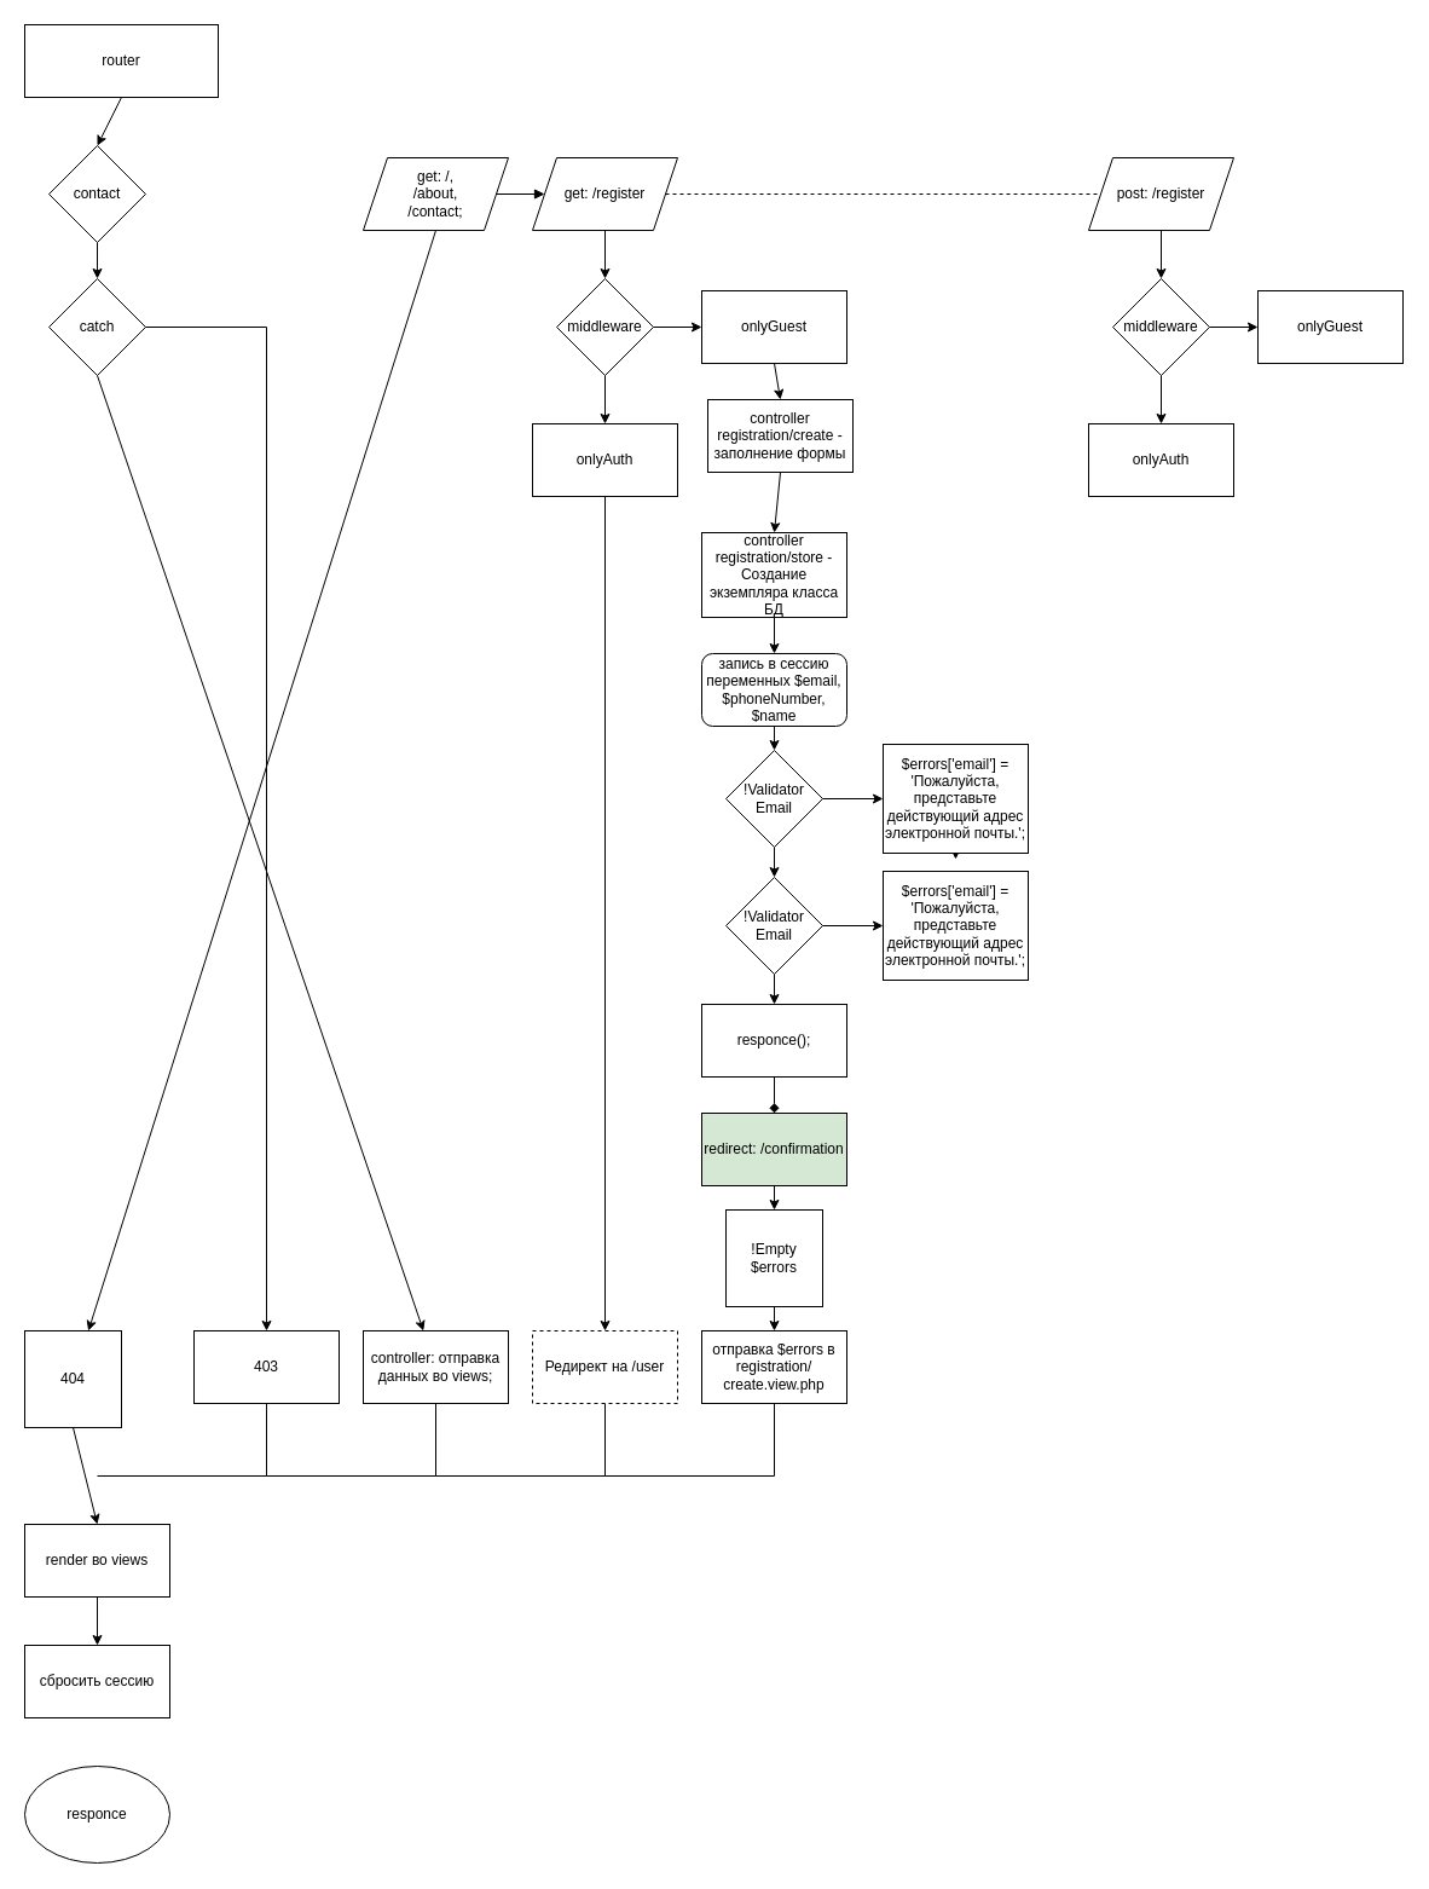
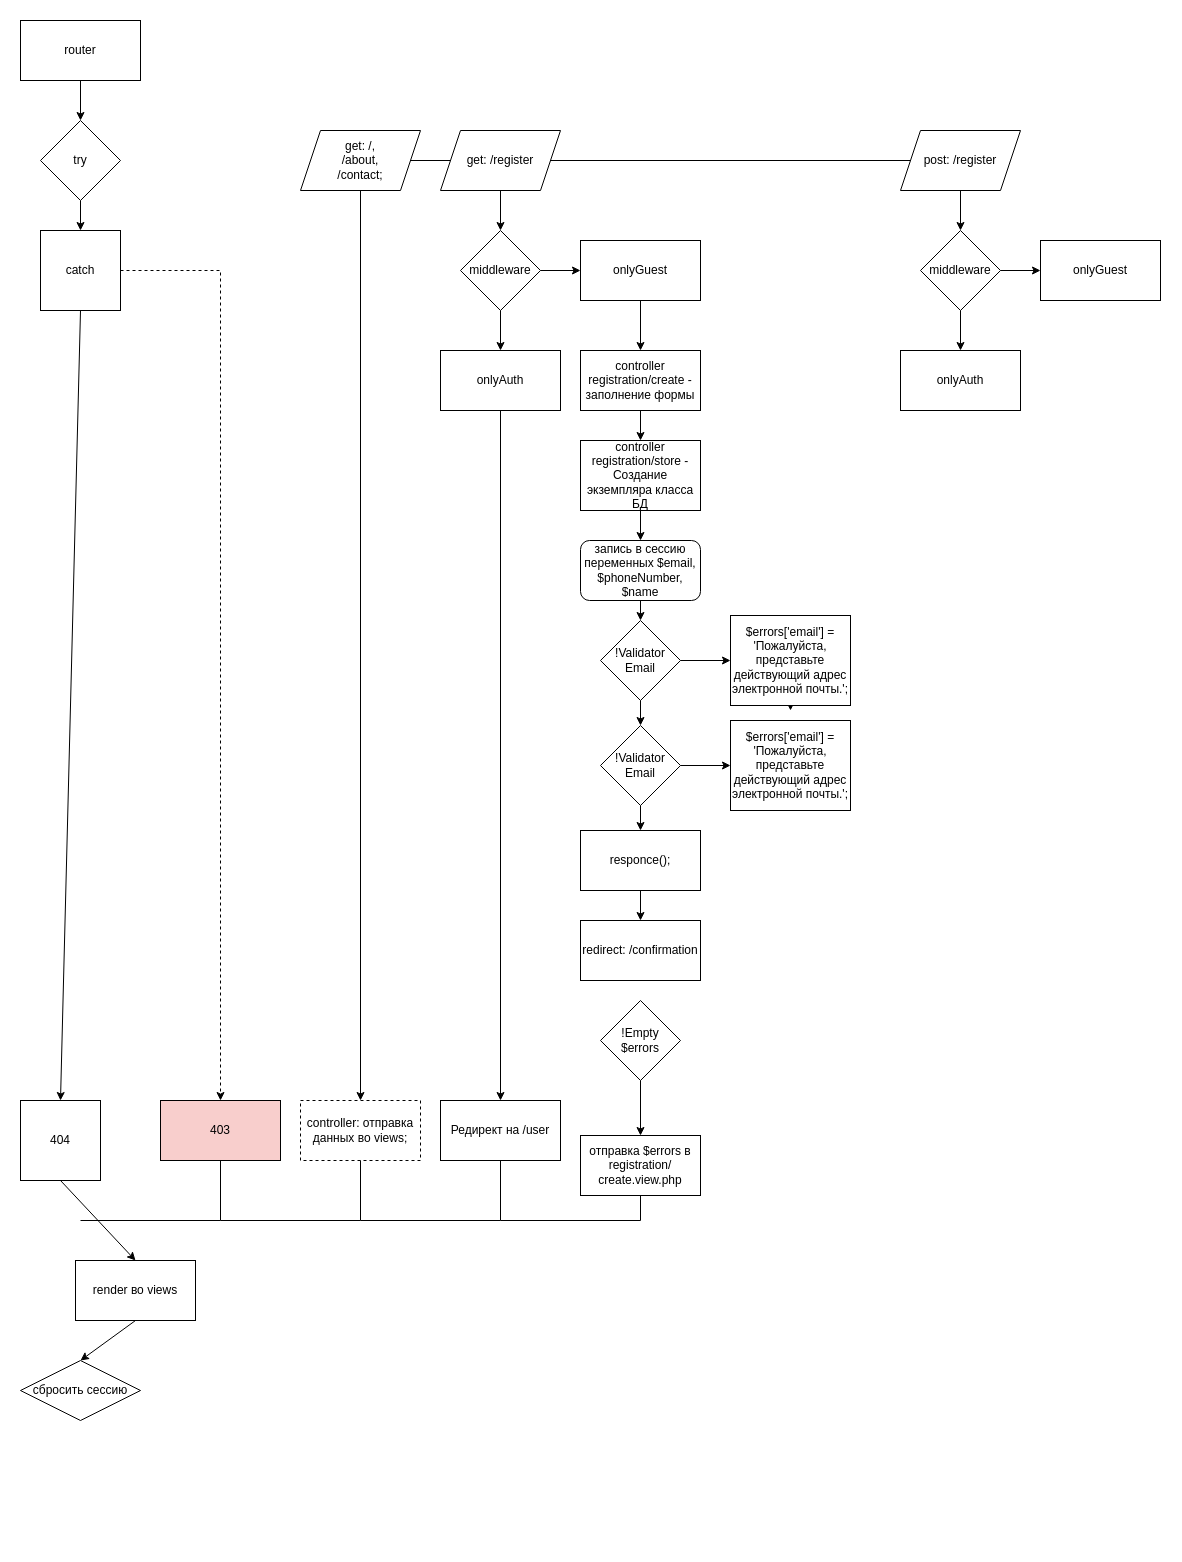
- <mxCell id="19" value="router" style="rounded=0;whiteSpace=wrap;html=1;" vertex="1" parent="1"><mxGeometry x="20" y="20" width="160" height="60" as="geometry" /></mxCell>
+ <mxCell id="19" value="router" style="rounded=0;whiteSpace=wrap;html=1;" vertex="1" parent="1"><mxGeometry x="20" y="20" width="120" height="60" as="geometry" /></mxCell>
- <mxCell id="20" value="contact" style="rhombus;whiteSpace=wrap;html=1;" vertex="1" parent="1"><mxGeometry x="40" y="120" width="80" height="80" as="geometry" /></mxCell>
+ <mxCell id="20" value="try" style="rhombus;whiteSpace=wrap;html=1;" vertex="1" parent="1"><mxGeometry x="40" y="120" width="80" height="80" as="geometry" /></mxCell>
- <mxCell id="5" value="" style="endArrow=block;html=1;rounded=0;entryX=0;entryY=0.5;entryDx=0;entryDy=0;exitX=1;exitY=0.5;exitDx=0;exitDy=0;" edge="1" parent="1" source="3" target="4"><mxGeometry width="50" height="50" relative="1" as="geometry"><mxPoint x="80" y="170" as="sourcePoint" /><mxPoint x="240" y="230" as="targetPoint" /></mxGeometry></mxCell>
+ <mxCell id="5" value="" style="endArrow=none;html=1;rounded=0;entryX=0;entryY=0.5;entryDx=0;entryDy=0;exitX=1;exitY=0.5;exitDx=0;exitDy=0;" edge="1" parent="1" source="3" target="4"><mxGeometry width="50" height="50" relative="1" as="geometry"><mxPoint x="80" y="170" as="sourcePoint" /><mxPoint x="240" y="230" as="targetPoint" /></mxGeometry></mxCell>
- <mxCell id="7" value="" style="endArrow=none;html=1;rounded=0;entryX=0;entryY=0.5;entryDx=0;entryDy=0;dashed=1;" edge="1" parent="1" source="4" target="6"><mxGeometry width="50" height="50" relative="1" as="geometry"><mxPoint x="520" y="280" as="sourcePoint" /><mxPoint x="570" y="230" as="targetPoint" /></mxGeometry></mxCell>
+ <mxCell id="7" value="" style="endArrow=none;html=1;rounded=0;entryX=0;entryY=0.5;entryDx=0;entryDy=0;" edge="1" parent="1" source="4" target="6"><mxGeometry width="50" height="50" relative="1" as="geometry"><mxPoint x="520" y="280" as="sourcePoint" /><mxPoint x="570" y="230" as="targetPoint" /></mxGeometry></mxCell>
- <mxCell id="10" value="catch" style="rhombus;whiteSpace=wrap;html=1;" vertex="1" parent="1"><mxGeometry x="40" y="230" width="80" height="80" as="geometry" /></mxCell>
+ <mxCell id="10" value="catch" style="whiteSpace=wrap;html=1;rounded=0;" vertex="1" parent="1"><mxGeometry x="40" y="230" width="80" height="80" as="geometry" /></mxCell>
- <mxCell id="40" value="controller registration/create - заполнение формы" style="rounded=0;whiteSpace=wrap;html=1;" vertex="1" parent="1"><mxGeometry x="585" y="330" width="120" height="60" as="geometry" /></mxCell>
+ <mxCell id="40" value="controller registration/create - заполнение формы" style="rounded=0;whiteSpace=wrap;html=1;" vertex="1" parent="1"><mxGeometry x="580" y="350" width="120" height="60" as="geometry" /></mxCell>
- <mxCell id="14" value="" style="endArrow=classic;html=1;rounded=0;exitX=1;exitY=0.5;exitDx=0;exitDy=0;" edge="1" parent="1" source="10" target="13"><mxGeometry width="50" height="50" relative="1" as="geometry"><mxPoint x="370" y="440" as="sourcePoint" /><mxPoint x="420" y="390" as="targetPoint" /><Array as="points"><mxPoint x="220" y="270" /></Array></mxGeometry></mxCell>
+ <mxCell id="14" value="" style="endArrow=classic;html=1;rounded=0;exitX=1;exitY=0.5;exitDx=0;exitDy=0;dashed=1;" edge="1" parent="1" source="10" target="13"><mxGeometry width="50" height="50" relative="1" as="geometry"><mxPoint x="370" y="440" as="sourcePoint" /><mxPoint x="420" y="390" as="targetPoint" /><Array as="points"><mxPoint x="220" y="270" /></Array></mxGeometry></mxCell>
- <mxCell id="16" value="" style="endArrow=classic;html=1;rounded=0;exitX=0.5;exitY=1;exitDx=0;exitDy=0;" edge="1" parent="1" source="10" target="8"><mxGeometry width="50" height="50" relative="1" as="geometry"><mxPoint x="370" y="440" as="sourcePoint" /><mxPoint x="420" y="390" as="targetPoint" /></mxGeometry></mxCell>
+ <mxCell id="16" value="" style="endArrow=classic;html=1;rounded=0;exitX=0.5;exitY=1;exitDx=0;exitDy=0;entryX=0.5;entryY=0;entryDx=0;entryDy=0;" edge="1" parent="1" source="10" target="15"><mxGeometry width="50" height="50" relative="1" as="geometry"><mxPoint x="370" y="440" as="sourcePoint" /><mxPoint x="420" y="390" as="targetPoint" /></mxGeometry></mxCell>
- <mxCell id="21" value="" style="endArrow=classic;html=1;rounded=0;exitX=0.5;exitY=1;exitDx=0;exitDy=0;" edge="1" parent="1" source="3" target="15"><mxGeometry width="50" height="50" relative="1" as="geometry"><mxPoint x="480" y="210" as="sourcePoint" /><mxPoint x="530" y="160" as="targetPoint" /></mxGeometry></mxCell>
+ <mxCell id="21" value="" style="endArrow=classic;html=1;rounded=0;exitX=0.5;exitY=1;exitDx=0;exitDy=0;entryX=0.5;entryY=0;entryDx=0;entryDy=0;" edge="1" parent="1" source="3" target="8"><mxGeometry width="50" height="50" relative="1" as="geometry"><mxPoint x="480" y="210" as="sourcePoint" /><mxPoint x="530" y="160" as="targetPoint" /></mxGeometry></mxCell>
- <mxCell id="57" value="" style="endArrow=diamond;html=1;rounded=0;entryX=0.5;entryY=0;entryDx=0;entryDy=0;exitX=0.5;exitY=1;exitDx=0;exitDy=0;" edge="1" parent="1" source="55" target="56"><mxGeometry width="50" height="50" relative="1" as="geometry"><mxPoint x="420" y="960" as="sourcePoint" /><mxPoint x="470" y="910" as="targetPoint" /></mxGeometry></mxCell>
+ <mxCell id="57" value="" style="endArrow=classic;html=1;rounded=0;entryX=0.5;entryY=0;entryDx=0;entryDy=0;exitX=0.5;exitY=1;exitDx=0;exitDy=0;" edge="1" parent="1" source="55" target="56"><mxGeometry width="50" height="50" relative="1" as="geometry"><mxPoint x="420" y="960" as="sourcePoint" /><mxPoint x="470" y="910" as="targetPoint" /></mxGeometry></mxCell>
- <mxCell id="56" value="redirect: /confirmation" style="rounded=0;whiteSpace=wrap;html=1;fillColor=#d5e8d4;" vertex="1" parent="1"><mxGeometry x="580" y="920" width="120" height="60" as="geometry" /></mxCell>
+ <mxCell id="56" value="redirect: /confirmation" style="rounded=0;whiteSpace=wrap;html=1;" vertex="1" parent="1"><mxGeometry x="580" y="920" width="120" height="60" as="geometry" /></mxCell>
- <mxCell id="61" value="" style="endArrow=classic;html=1;rounded=0;entryX=0.5;entryY=0;entryDx=0;entryDy=0;exitX=0.5;exitY=1;exitDx=0;exitDy=0;" edge="1" parent="1" source="56" target="59"><mxGeometry width="50" height="50" relative="1" as="geometry"><mxPoint x="420" y="960" as="sourcePoint" /><mxPoint x="470" y="910" as="targetPoint" /></mxGeometry></mxCell>
- <mxCell id="59" value="!Empty&lt;br&gt;$errors" style="whiteSpace=wrap;html=1;rounded=0;" vertex="1" parent="1"><mxGeometry x="600" y="1000" width="80" height="80" as="geometry" /></mxCell>
+ <mxCell id="59" value="!Empty&lt;br&gt;$errors" style="rhombus;whiteSpace=wrap;html=1;" vertex="1" parent="1"><mxGeometry x="600" y="1000" width="80" height="80" as="geometry" /></mxCell>
- <mxCell id="13" value="403" style="rounded=0;whiteSpace=wrap;html=1;" vertex="1" parent="1"><mxGeometry x="160" y="1100" width="120" height="60" as="geometry" /></mxCell>
+ <mxCell id="13" value="403" style="rounded=0;whiteSpace=wrap;html=1;fillColor=#f8cecc;" vertex="1" parent="1"><mxGeometry x="160" y="1100" width="120" height="60" as="geometry" /></mxCell>
- <mxCell id="8" value="controller: отправка данных во views;" style="rounded=0;whiteSpace=wrap;html=1;" vertex="1" parent="1"><mxGeometry x="300" y="1100" width="120" height="60" as="geometry" /></mxCell>
+ <mxCell id="8" value="controller: отправка данных во views;" style="rounded=0;whiteSpace=wrap;html=1;dashed=1;" vertex="1" parent="1"><mxGeometry x="300" y="1100" width="120" height="60" as="geometry" /></mxCell>
- <mxCell id="26" value="Редирект на /user" style="rounded=0;whiteSpace=wrap;html=1;dashed=1;" vertex="1" parent="1"><mxGeometry x="440" y="1100" width="120" height="60" as="geometry" /></mxCell>
+ <mxCell id="26" value="Редирект на /user" style="rounded=0;whiteSpace=wrap;html=1;" vertex="1" parent="1"><mxGeometry x="440" y="1100" width="120" height="60" as="geometry" /></mxCell>
- <mxCell id="60" value="отправка $errors в&lt;br&gt;registration/&lt;br&gt;create.view.php" style="rounded=0;whiteSpace=wrap;html=1;" vertex="1" parent="1"><mxGeometry x="580" y="1100" width="120" height="60" as="geometry" /></mxCell>
+ <mxCell id="60" value="отправка $errors в&lt;br&gt;registration/&lt;br&gt;create.view.php" style="rounded=0;whiteSpace=wrap;html=1;" vertex="1" parent="1"><mxGeometry x="580" y="1135" width="120" height="60" as="geometry" /></mxCell>
- <mxCell id="9" value="render во views" style="rounded=0;whiteSpace=wrap;html=1;" vertex="1" parent="1"><mxGeometry x="20" y="1260" width="120" height="60" as="geometry" /></mxCell>
+ <mxCell id="9" value="render во views" style="rounded=0;whiteSpace=wrap;html=1;" vertex="1" parent="1"><mxGeometry x="75" y="1260" width="120" height="60" as="geometry" /></mxCell>
- <mxCell id="33" value="сбросить сессию" style="rounded=0;whiteSpace=wrap;html=1;" vertex="1" parent="1"><mxGeometry x="20" y="1360" width="120" height="60" as="geometry" /></mxCell>
+ <mxCell id="33" value="сбросить сессию" style="rhombus;whiteSpace=wrap;html=1;" vertex="1" parent="1"><mxGeometry x="20" y="1360" width="120" height="60" as="geometry" /></mxCell>
- <mxCell id="2" value="responce" style="ellipse;whiteSpace=wrap;html=1;" vertex="1" parent="1"><mxGeometry x="20" y="1460" width="120" height="80" as="geometry" /></mxCell>
